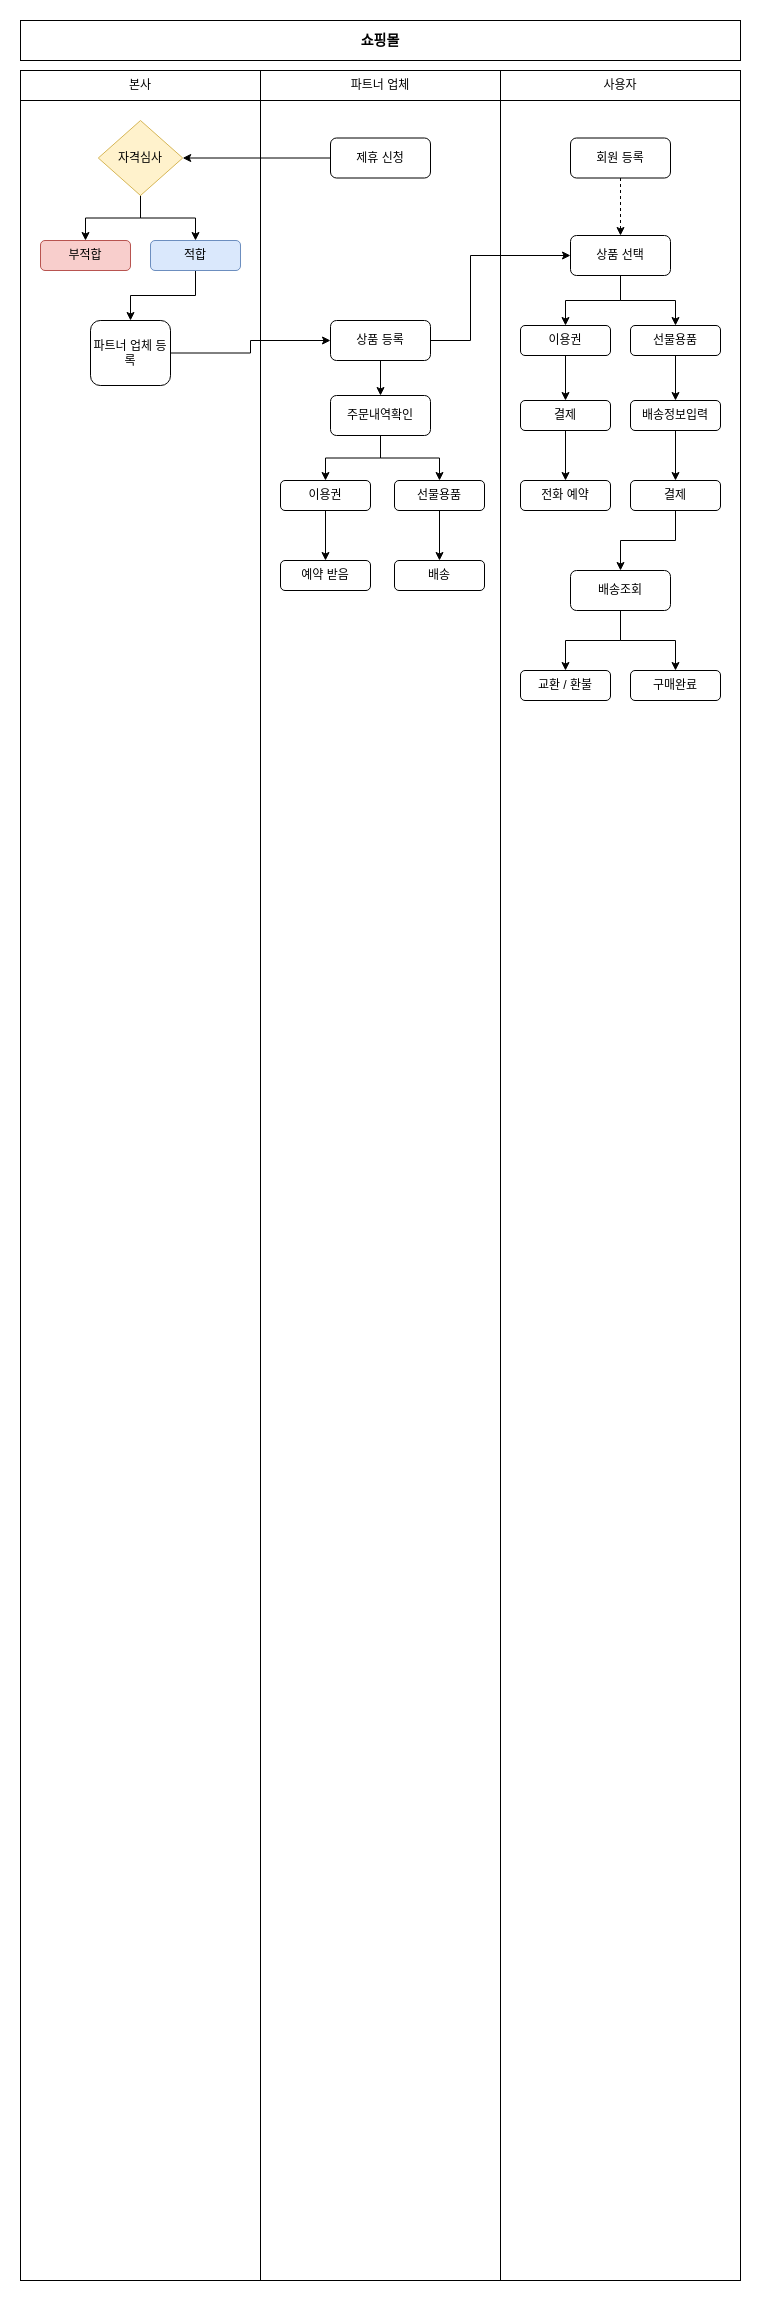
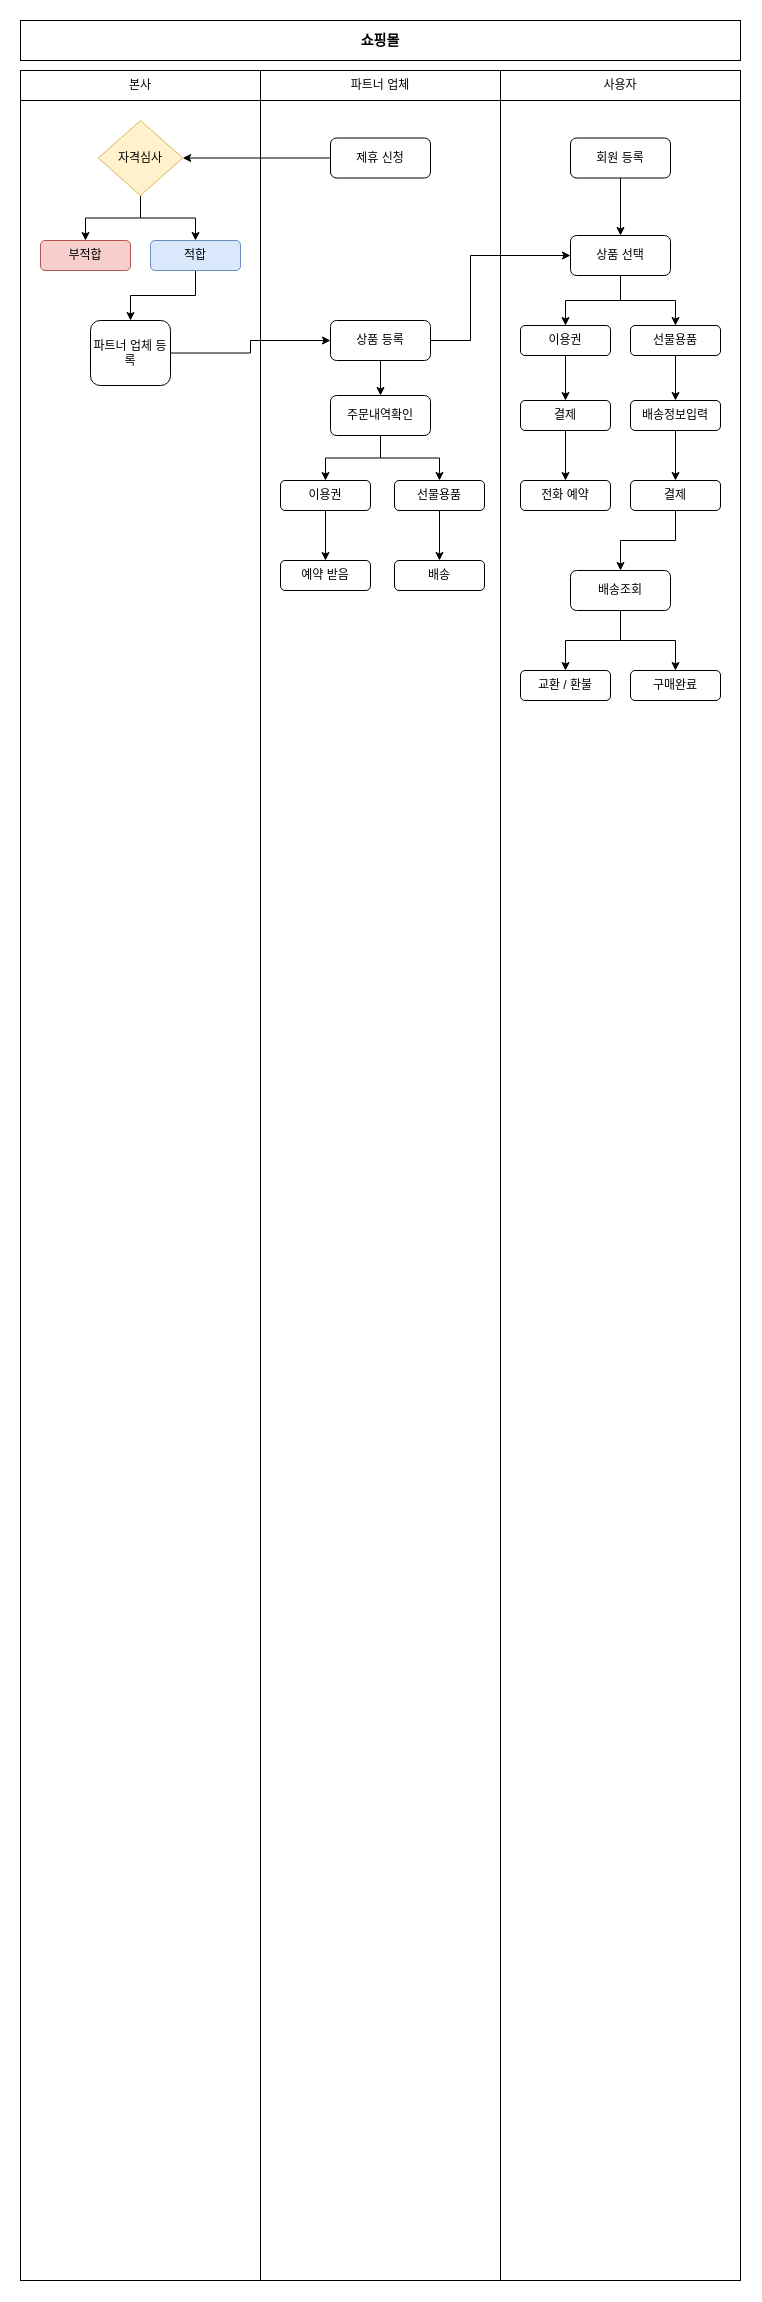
- <mxCell id="26" style="edgeStyle=orthogonalEdgeStyle;rounded=0;orthogonalLoop=1;jettySize=auto;html=1;entryX=0.5;entryY=0;entryDx=0;entryDy=0;dashed=1;" edge="1" parent="12" source="27" target="30"><mxGeometry relative="1" as="geometry" /></mxCell>
+ <mxCell id="26" style="edgeStyle=orthogonalEdgeStyle;rounded=0;orthogonalLoop=1;jettySize=auto;html=1;entryX=0.5;entryY=0;entryDx=0;entryDy=0;" edge="1" parent="12" source="27" target="30"><mxGeometry relative="1" as="geometry" /></mxCell>
